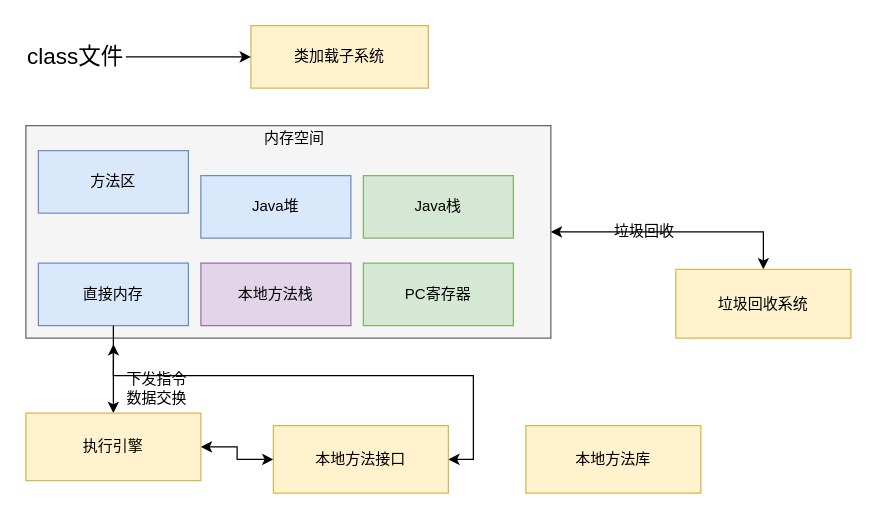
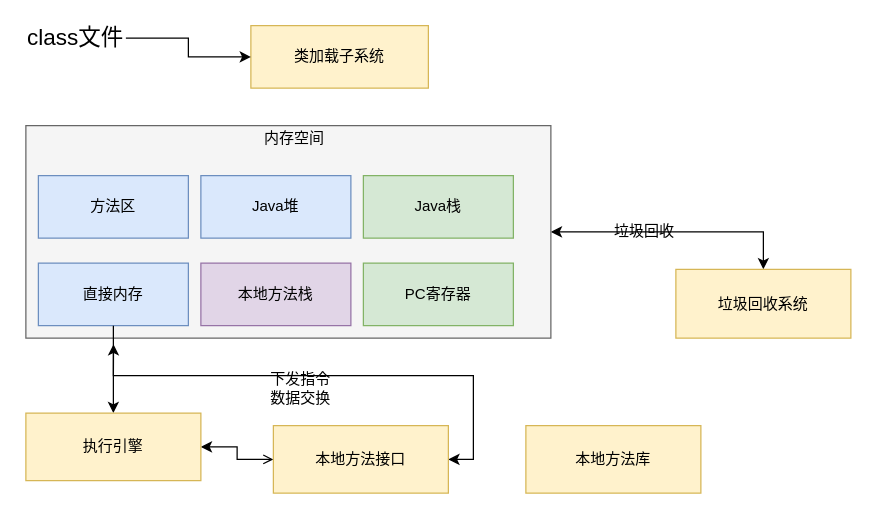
- <mxCell id="16" value="&lt;font style=&quot;font-size: 18px&quot;&gt;class文件&lt;/font&gt;" style="text;html=1;strokeColor=none;fillColor=none;align=center;verticalAlign=middle;whiteSpace=wrap;rounded=0;" vertex="1" parent="1"><mxGeometry x="20" y="25" width="80" height="40" as="geometry" /></mxCell>
+ <mxCell id="16" value="&lt;font style=&quot;font-size: 18px&quot;&gt;class文件&lt;/font&gt;" style="text;html=1;strokeColor=none;fillColor=none;align=center;verticalAlign=middle;whiteSpace=wrap;rounded=0;" vertex="1" parent="1"><mxGeometry x="20" y="10" width="80" height="40" as="geometry" /></mxCell>
- <mxCell id="9" value="方法区" style="rounded=0;whiteSpace=wrap;html=1;fillColor=#dae8fc;strokeColor=#6c8ebf;" vertex="1" parent="1"><mxGeometry x="30" y="120" width="120" height="50" as="geometry" /></mxCell>
+ <mxCell id="9" value="方法区" style="rounded=0;whiteSpace=wrap;html=1;fillColor=#dae8fc;strokeColor=#6c8ebf;" vertex="1" parent="1"><mxGeometry x="30" y="140" width="120" height="50" as="geometry" /></mxCell>
- <mxCell id="22" value="下发指令&lt;br&gt;数据交换" style="text;html=1;strokeColor=none;fillColor=none;align=center;verticalAlign=middle;whiteSpace=wrap;rounded=0;" vertex="1" parent="1"><mxGeometry x="90" y="300" width="70" height="20" as="geometry" /></mxCell>
+ <mxCell id="22" value="下发指令&lt;br&gt;数据交换" style="text;html=1;strokeColor=none;fillColor=none;align=center;verticalAlign=middle;whiteSpace=wrap;rounded=0;" vertex="1" parent="1"><mxGeometry x="205" y="300" width="70" height="20" as="geometry" /></mxCell>
- <mxCell id="7" style="edgeStyle=orthogonalEdgeStyle;rounded=0;orthogonalLoop=1;jettySize=auto;html=1;entryX=0;entryY=0.5;entryDx=0;entryDy=0;startArrow=classic;startFill=1;endArrow=classic;endFill=1;" edge="1" parent="1" source="8" target="20"><mxGeometry relative="1" as="geometry" /></mxCell>
+ <mxCell id="7" style="edgeStyle=orthogonalEdgeStyle;rounded=0;orthogonalLoop=1;jettySize=auto;html=1;entryX=0;entryY=0.5;entryDx=0;entryDy=0;startArrow=classic;startFill=1;endArrow=open;endFill=1;" edge="1" parent="1" source="8" target="20"><mxGeometry relative="1" as="geometry" /></mxCell>
